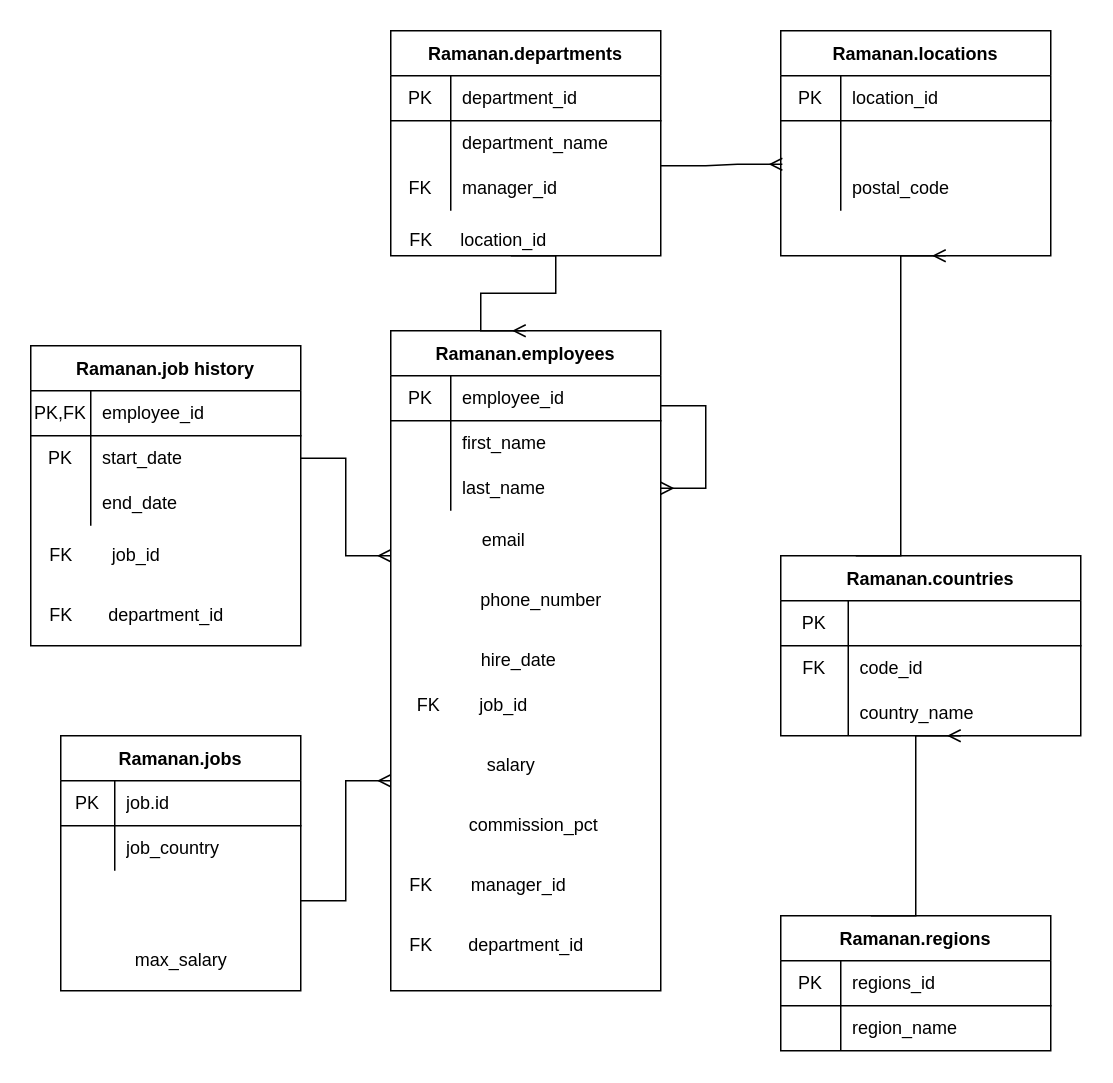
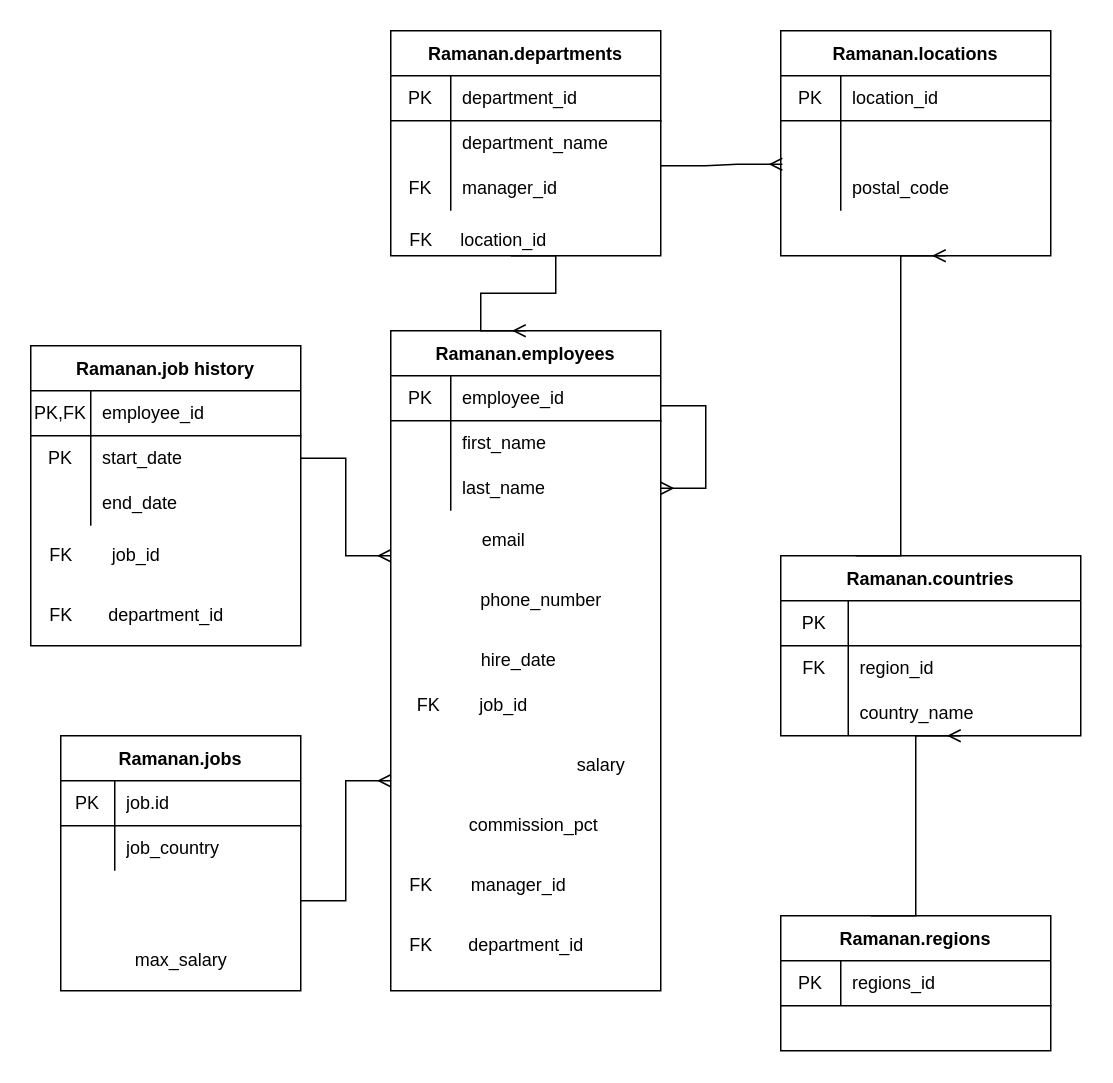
- <mxCell id="22" value="code_id" style="shape=partialRectangle;html=1;whiteSpace=wrap;connectable=0;fillColor=none;top=0;left=0;bottom=0;right=0;align=left;spacingLeft=6;overflow=hidden;pointerEvents=1;" vertex="1" parent="20"><mxGeometry x="45" width="155" height="30" as="geometry"><mxRectangle width="155" height="30" as="alternateBounds" /></mxGeometry></mxCell>
+ <mxCell id="22" value="region_id" style="shape=partialRectangle;html=1;whiteSpace=wrap;connectable=0;fillColor=none;top=0;left=0;bottom=0;right=0;align=left;spacingLeft=6;overflow=hidden;pointerEvents=1;" vertex="1" parent="20"><mxGeometry x="45" width="155" height="30" as="geometry"><mxRectangle width="155" height="30" as="alternateBounds" /></mxGeometry></mxCell>
- <mxCell id="59" value="salary" style="text;html=1;align=center;verticalAlign=middle;resizable=0;points=[];autosize=1;strokeColor=none;fillColor=none;" vertex="1" parent="1"><mxGeometry x="315" y="500" width="50" height="20" as="geometry" /></mxCell>
+ <mxCell id="59" value="salary" style="text;html=1;align=center;verticalAlign=middle;resizable=0;points=[];autosize=1;strokeColor=none;fillColor=none;" vertex="1" parent="1"><mxGeometry x="375" y="500" width="50" height="20" as="geometry" /></mxCell>
- <mxCell id="16" value="region_name" style="shape=partialRectangle;html=1;whiteSpace=wrap;connectable=0;fillColor=none;top=0;left=0;bottom=0;right=0;align=left;spacingLeft=6;overflow=hidden;pointerEvents=1;" vertex="1" parent="14"><mxGeometry x="40" width="140" height="30" as="geometry"><mxRectangle width="140" height="30" as="alternateBounds" /></mxGeometry></mxCell>
